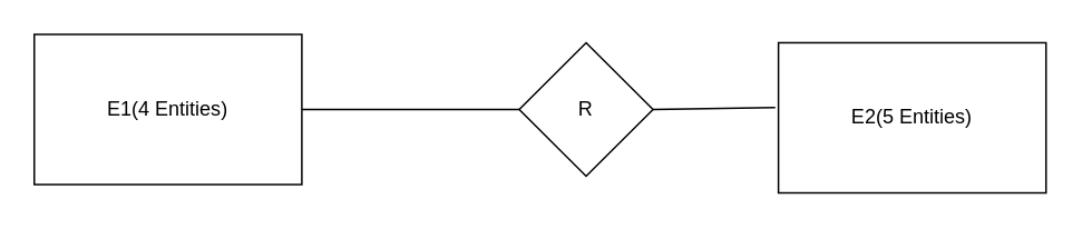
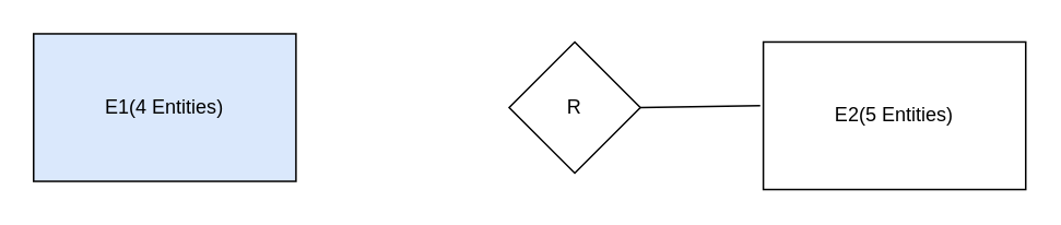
- <mxCell id="2" value="E1(4 Entities)" style="rounded=0;whiteSpace=wrap;html=1;" parent="1" vertex="1"><mxGeometry x="20" y="20" width="160" height="90" as="geometry" /></mxCell>
+ <mxCell id="2" value="E1(4 Entities)" style="rounded=0;whiteSpace=wrap;html=1;fillColor=#dae8fc;" parent="1" vertex="1"><mxGeometry x="20" y="20" width="160" height="90" as="geometry" /></mxCell>
- <mxCell id="6" value="" style="endArrow=none;html=1;exitX=1;exitY=0.5;exitDx=0;exitDy=0;entryX=0;entryY=0.5;entryDx=0;entryDy=0;" edge="1" parent="1" source="2" target="4"><mxGeometry width="50" height="50" relative="1" as="geometry"><mxPoint x="220" y="95" as="sourcePoint" /><mxPoint x="270" y="45" as="targetPoint" /></mxGeometry></mxCell>
